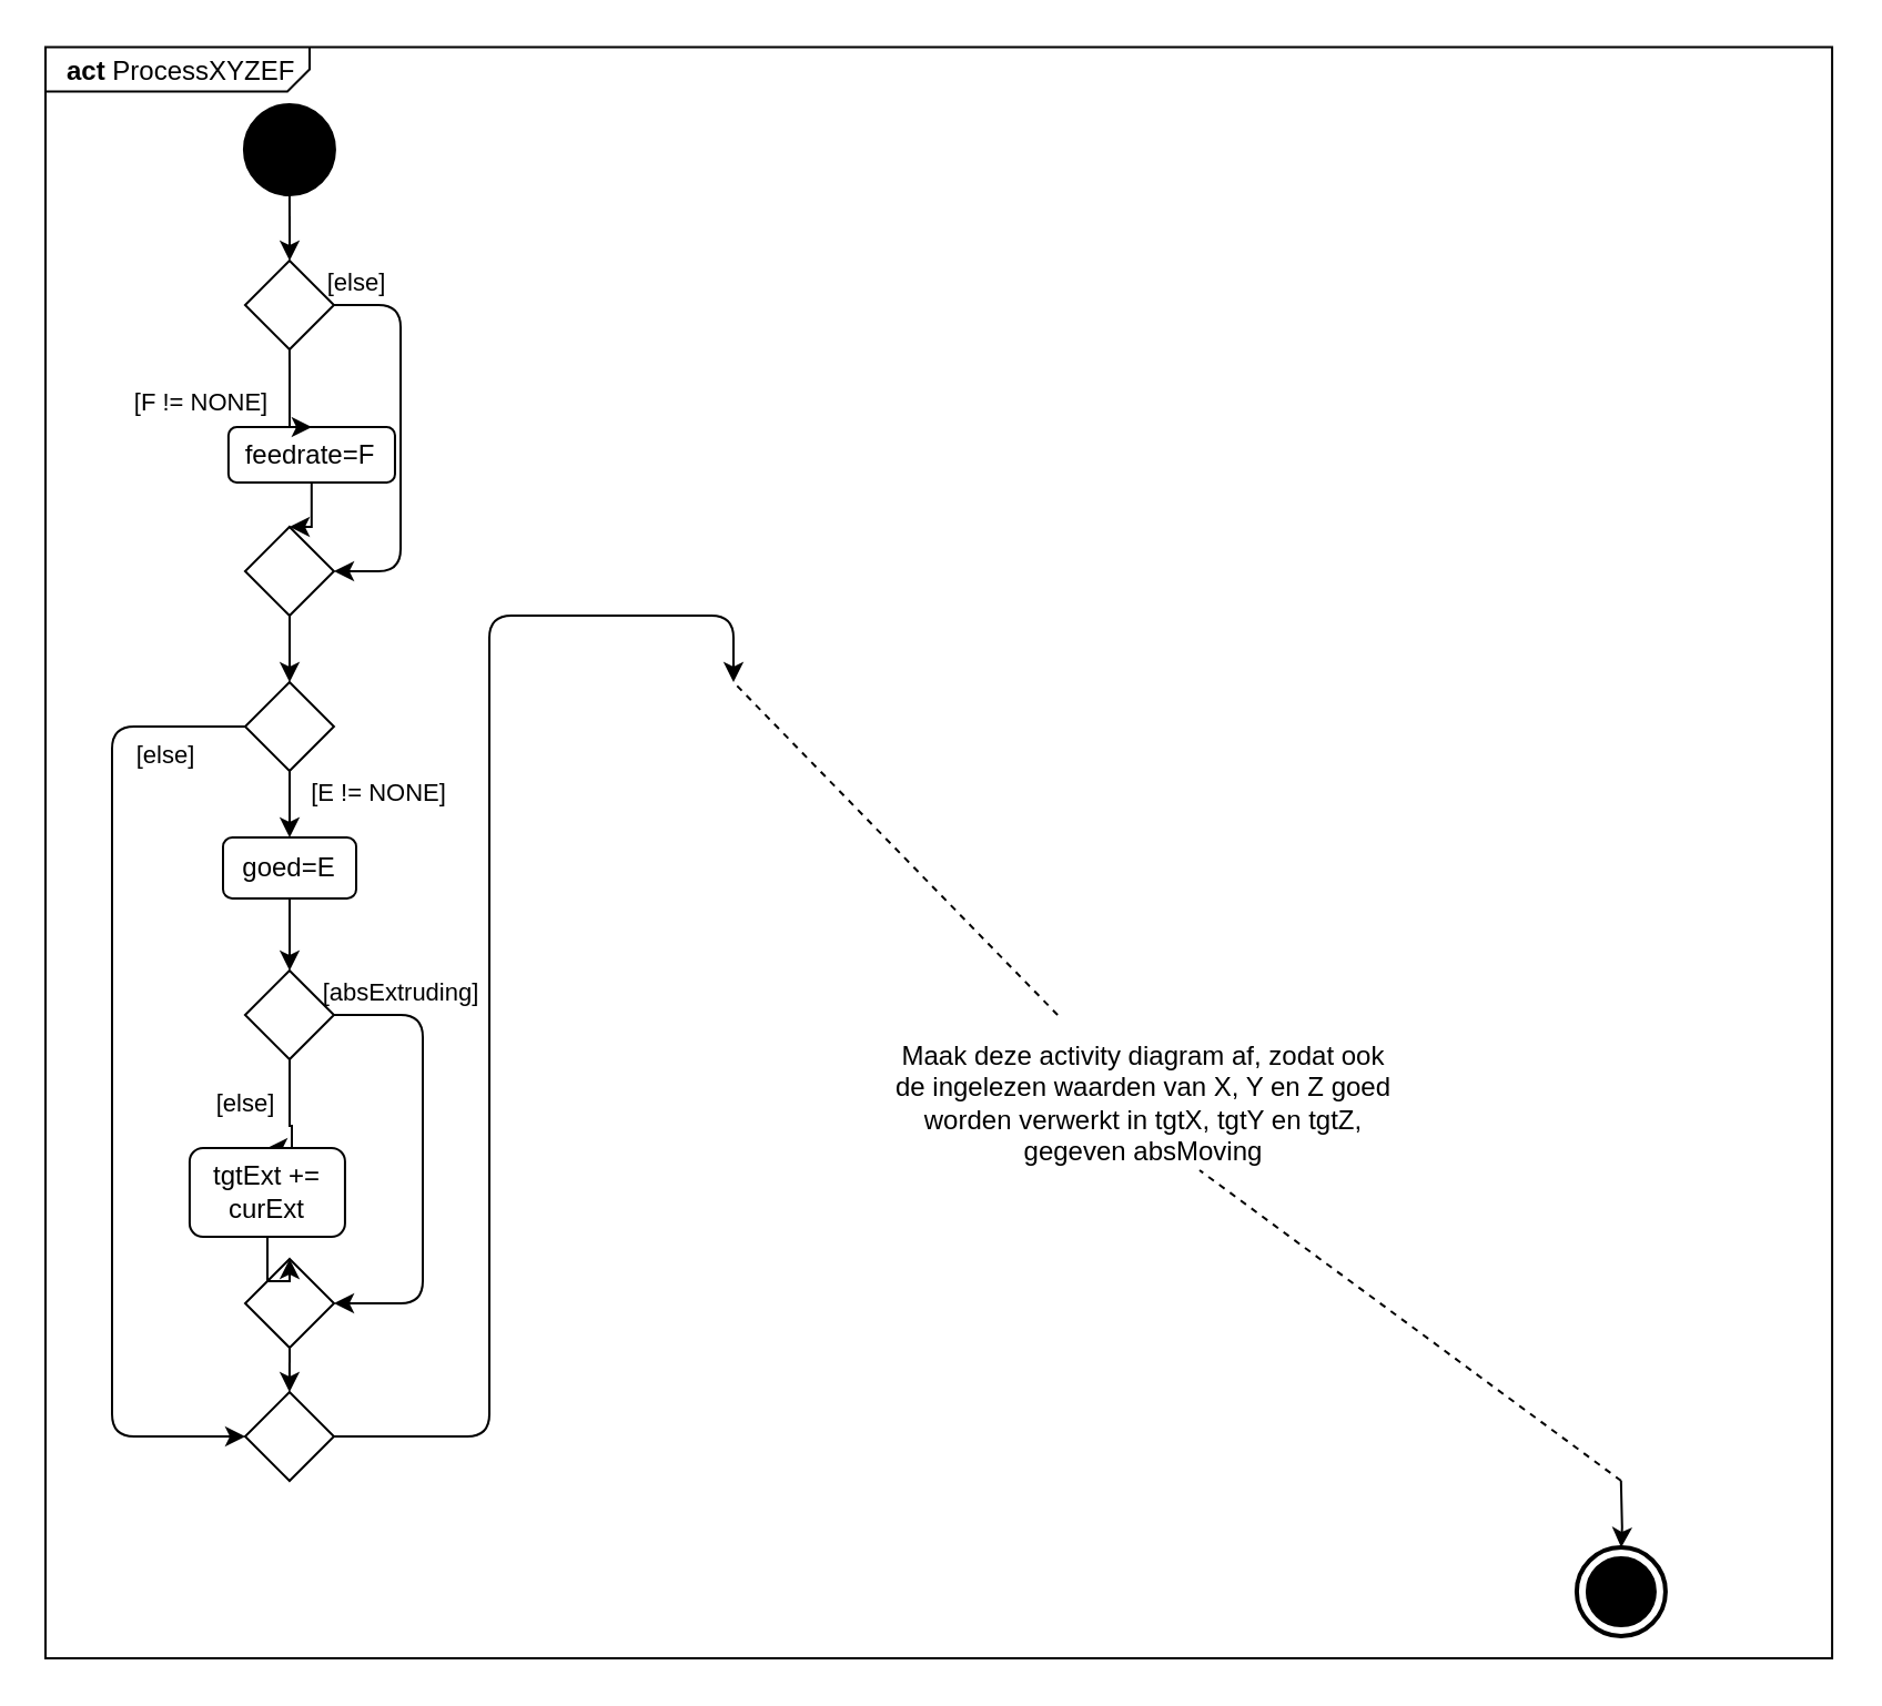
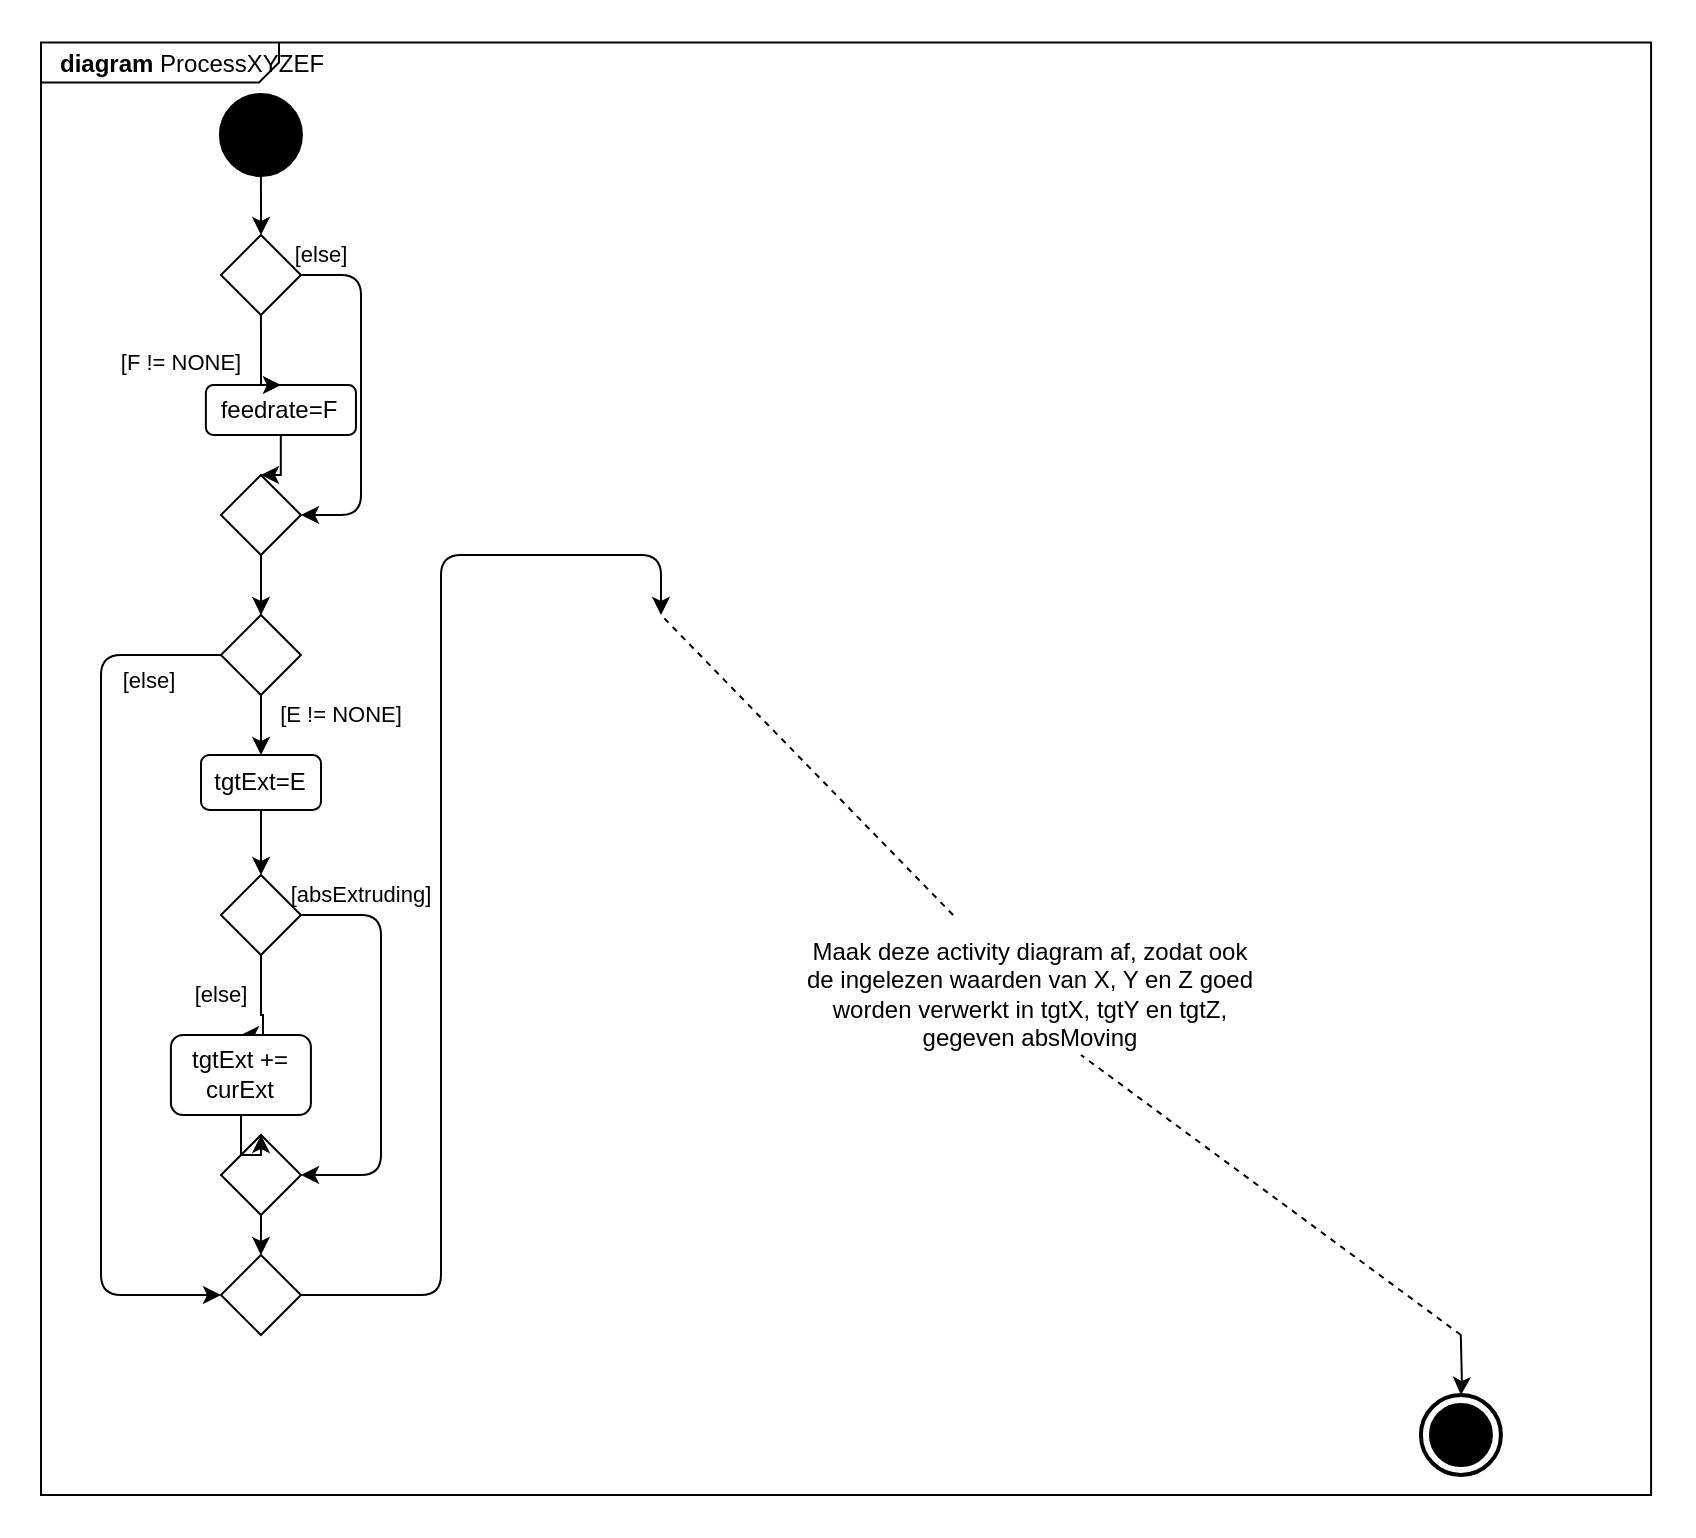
- <mxCell id="2" value="&lt;p style=&quot;margin:0px;margin-top:4px;margin-left:10px;text-align:left;&quot;&gt;&lt;b&gt;act&lt;/b&gt;&amp;nbsp;ProcessXYZEF&lt;/p&gt;" style="html=1;shape=mxgraph.sysml.package;labelX=119.04;align=left;spacingLeft=10;overflow=fill;recursiveResize=0;container=0;" vertex="1" parent="1"><mxGeometry y="20.75" width="805.04" height="726.25" as="geometry" x="20" /></mxCell>
+ <mxCell id="2" value="&lt;p style=&quot;margin:0px;margin-top:4px;margin-left:10px;text-align:left;&quot;&gt;&lt;b&gt;diagram&lt;/b&gt;&amp;nbsp;ProcessXYZEF&lt;/p&gt;" style="html=1;shape=mxgraph.sysml.package;labelX=119.04;align=left;spacingLeft=10;overflow=fill;recursiveResize=0;container=0;" vertex="1" parent="1"><mxGeometry y="20.75" width="805.04" height="726.25" as="geometry" x="20" /></mxCell>
- <mxCell id="22" value="goed=E" style="shape=rect;html=1;rounded=1;whiteSpace=wrap;align=center;" vertex="1" parent="1"><mxGeometry x="100" y="377" width="60" height="27.5" as="geometry" /></mxCell>
+ <mxCell id="22" value="tgtExt=E" style="shape=rect;html=1;rounded=1;whiteSpace=wrap;align=center;" vertex="1" parent="1"><mxGeometry x="100" y="377" width="60" height="27.5" as="geometry" /></mxCell>
